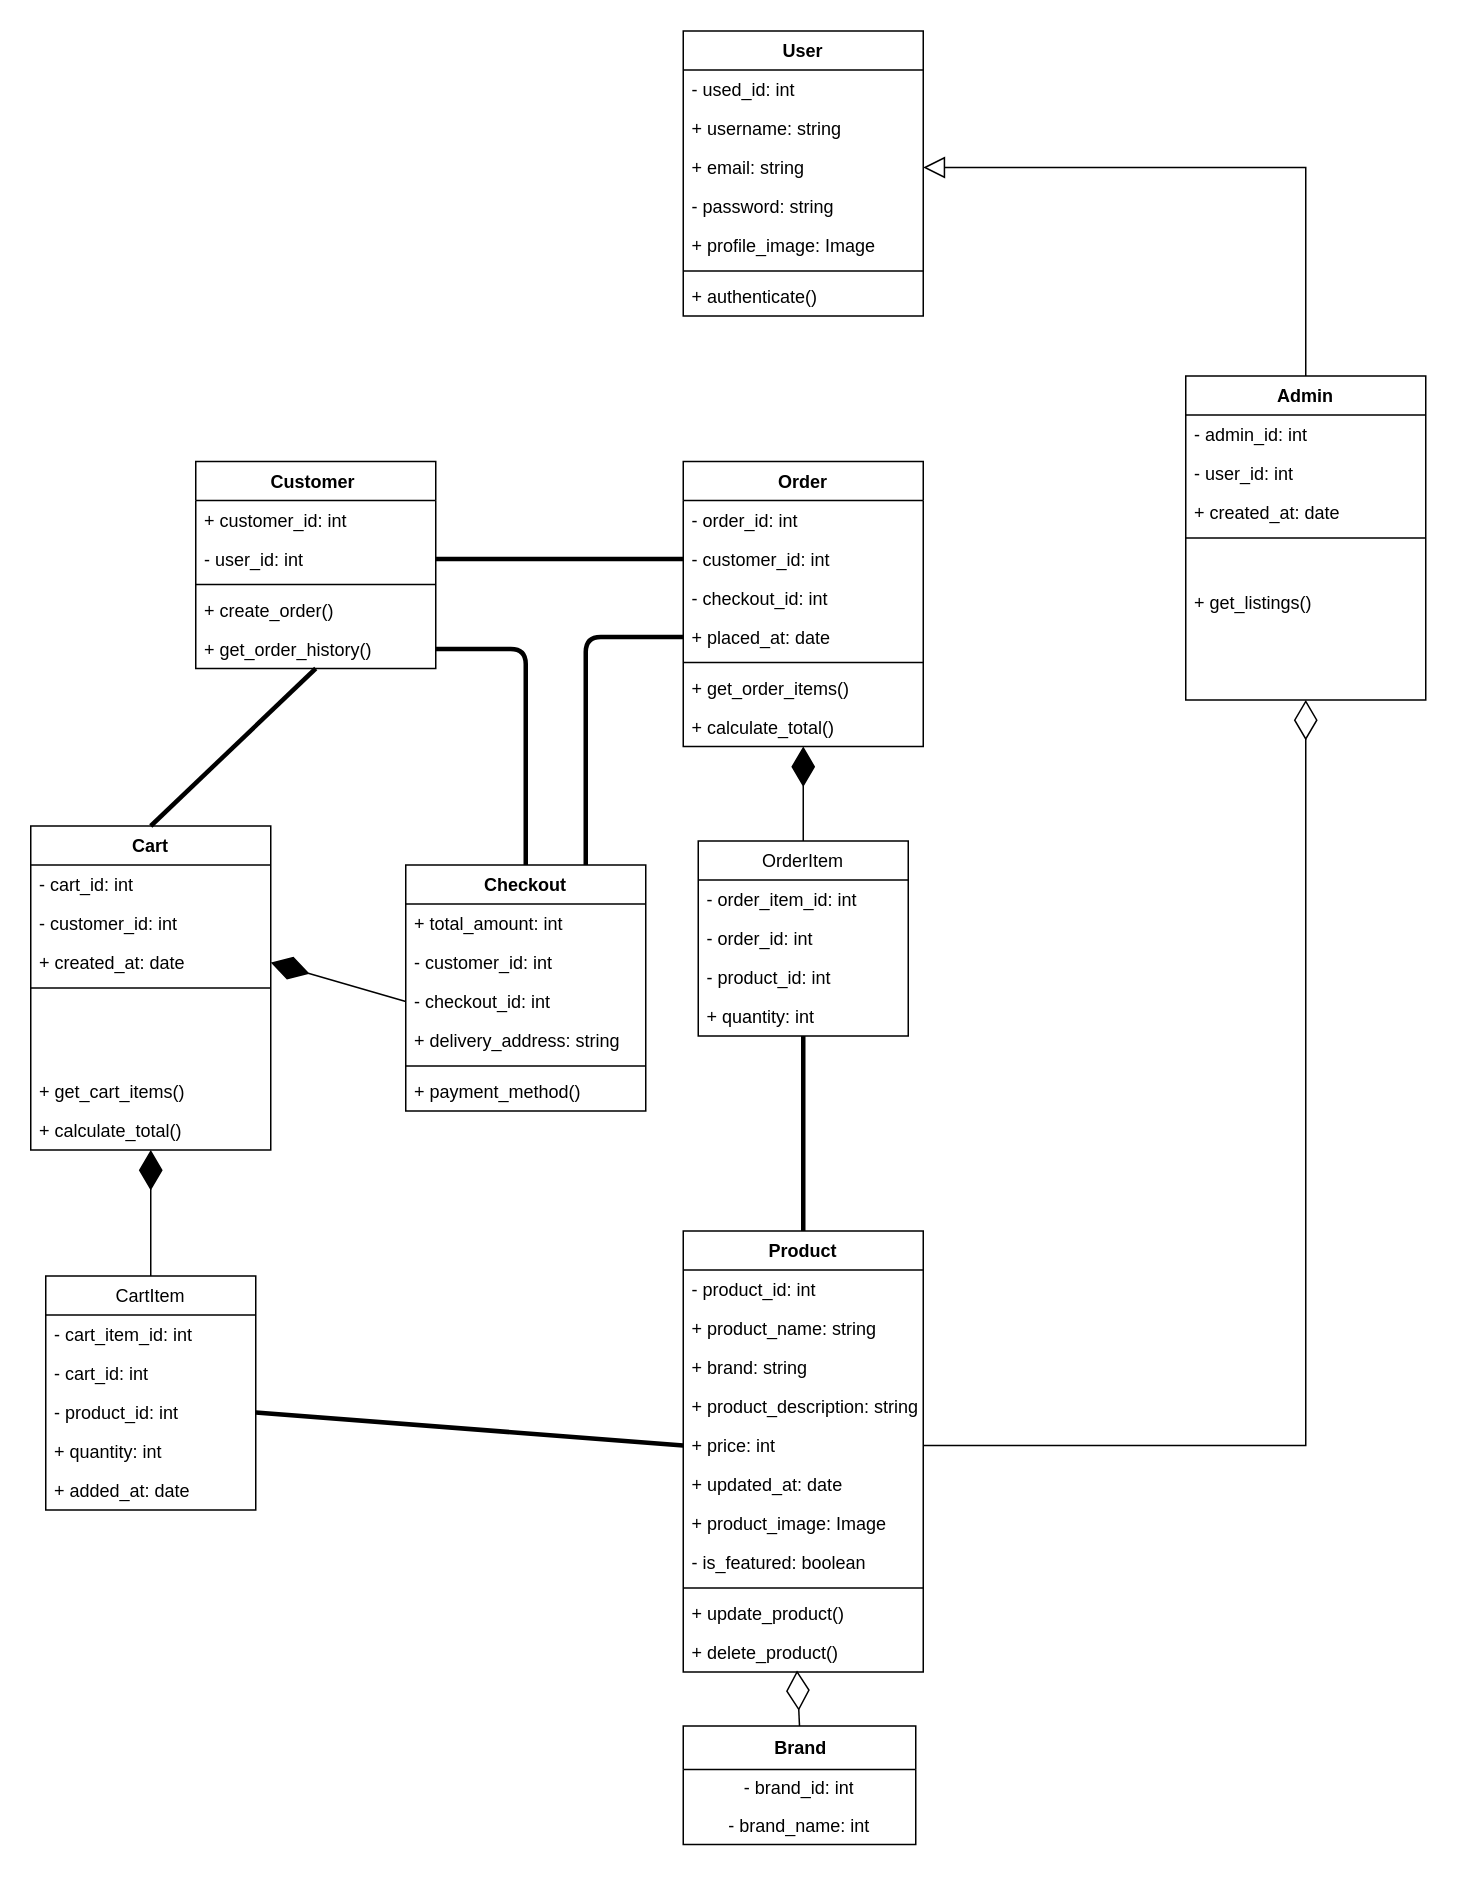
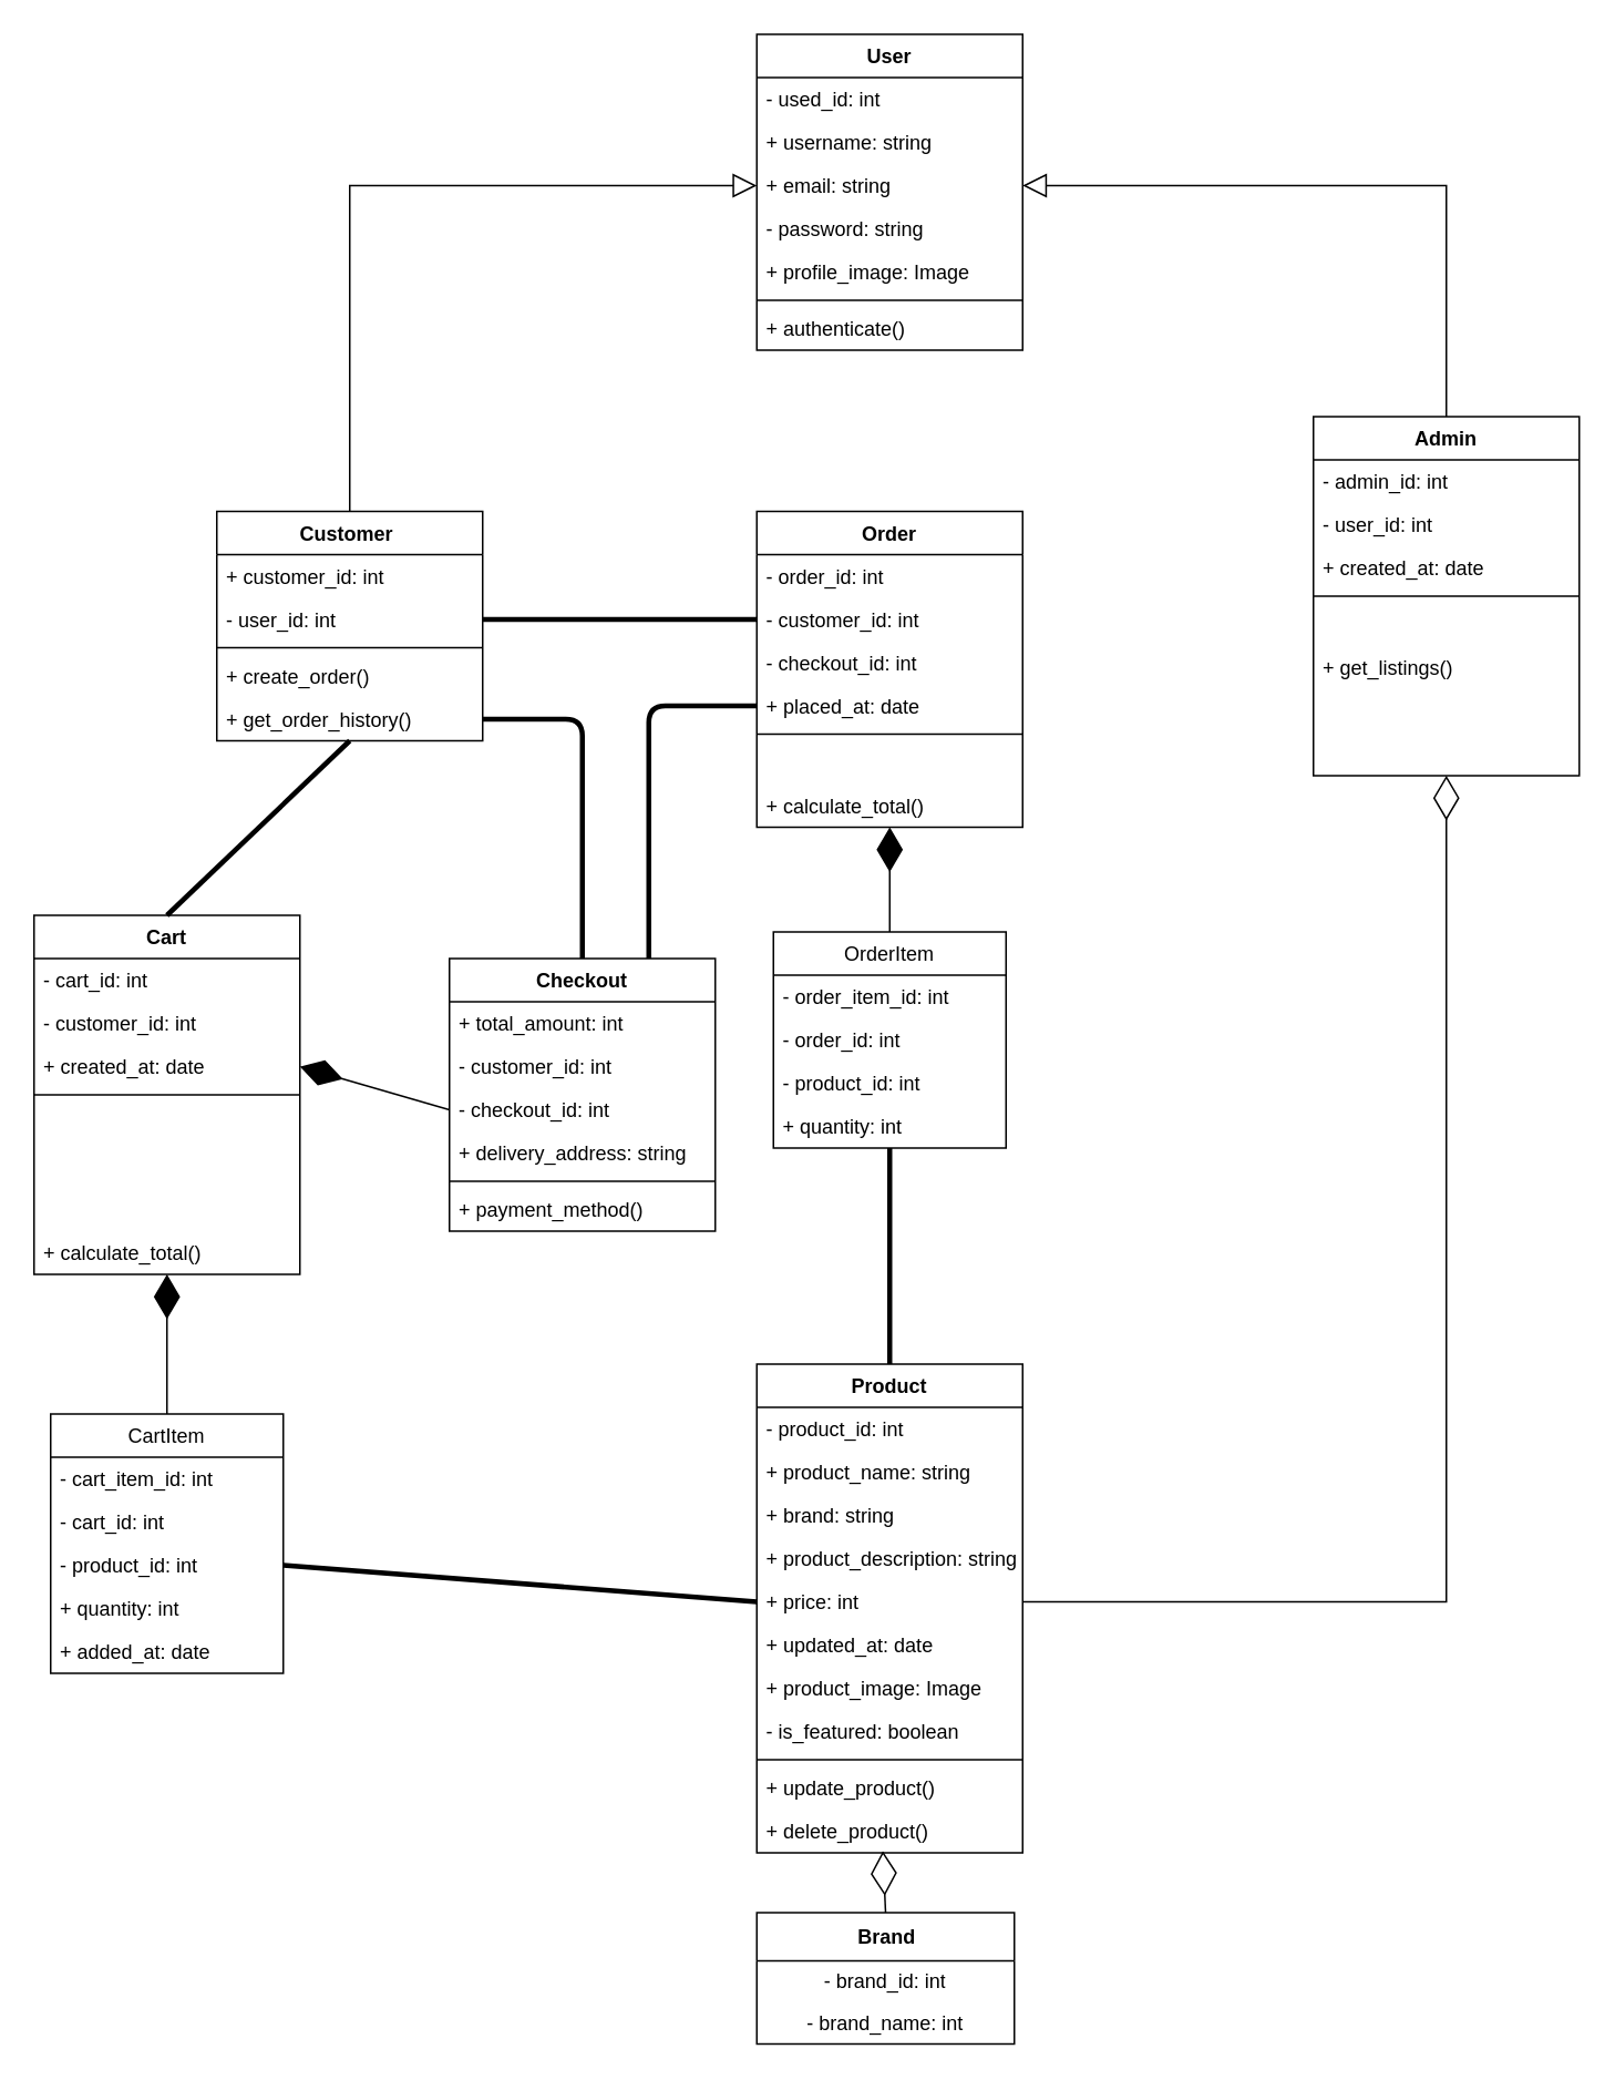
+ <mxCell id="64" value="" style="edgeStyle=orthogonalEdgeStyle;html=1;endSize=12;endArrow=block;endFill=0;rounded=0;exitX=0.5;exitY=0;exitDx=0;exitDy=0;entryX=0;entryY=0.5;entryDx=0;entryDy=0;" parent="1" source="10" target="5" edge="1"><mxGeometry width="160" relative="1" as="geometry"><mxPoint x="340" y="360" as="sourcePoint" /><mxPoint x="500" y="360" as="targetPoint" /></mxGeometry></mxCell>
- <mxCell id="56" value="+ get_order_items()" style="text;strokeColor=none;fillColor=none;align=left;verticalAlign=top;spacingLeft=4;spacingRight=4;overflow=hidden;rotatable=0;points=[[0,0.5],[1,0.5]];portConstraint=eastwest;" parent="55" vertex="1"><mxGeometry width="160" height="26" as="geometry" /></mxCell>
- <mxCell id="41" value="+ get_cart_items()" style="text;strokeColor=none;fillColor=none;align=left;verticalAlign=top;spacingLeft=4;spacingRight=4;overflow=hidden;rotatable=0;points=[[0,0.5],[1,0.5]];portConstraint=eastwest;" parent="40" vertex="1"><mxGeometry y="52" width="160" height="26" as="geometry" /></mxCell>
